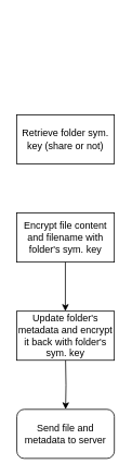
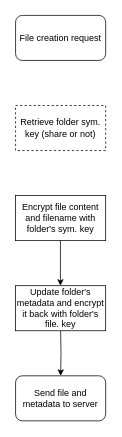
+ <mxCell id="2" value="File creation request" style="rounded=1;whiteSpace=wrap;html=1;" parent="1" vertex="1"><mxGeometry x="20" y="20" width="120" height="60" as="geometry" /></mxCell>
- <mxCell id="3" value="Retrieve folder sym. key (share or not)" style="rounded=0;whiteSpace=wrap;html=1;" parent="1" vertex="1"><mxGeometry x="20" y="140" width="120" height="60" as="geometry" /></mxCell>
+ <mxCell id="3" value="Retrieve folder sym. key (share or not)" style="rounded=0;whiteSpace=wrap;html=1;dashed=1;" parent="1" vertex="1"><mxGeometry x="20" y="140" width="120" height="60" as="geometry" /></mxCell>
- <mxCell id="7" value="Update folder's metadata and encrypt it back with folder's sym. key" style="rounded=0;whiteSpace=wrap;html=1;" parent="1" vertex="1"><mxGeometry x="20" y="380" width="120" height="60" as="geometry" /></mxCell>
+ <mxCell id="7" value="Update folder's metadata and encrypt it back with folder's file. key" style="rounded=0;whiteSpace=wrap;html=1;" parent="1" vertex="1"><mxGeometry x="20" y="380" width="120" height="60" as="geometry" /></mxCell>
